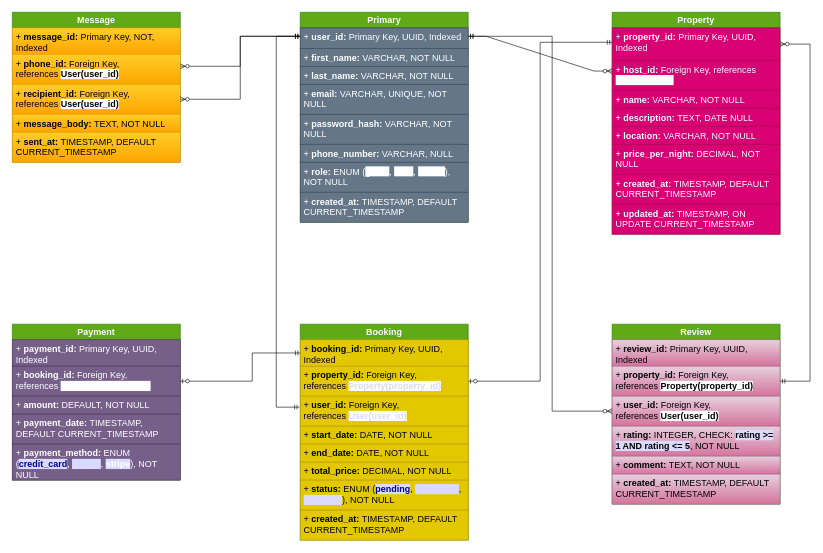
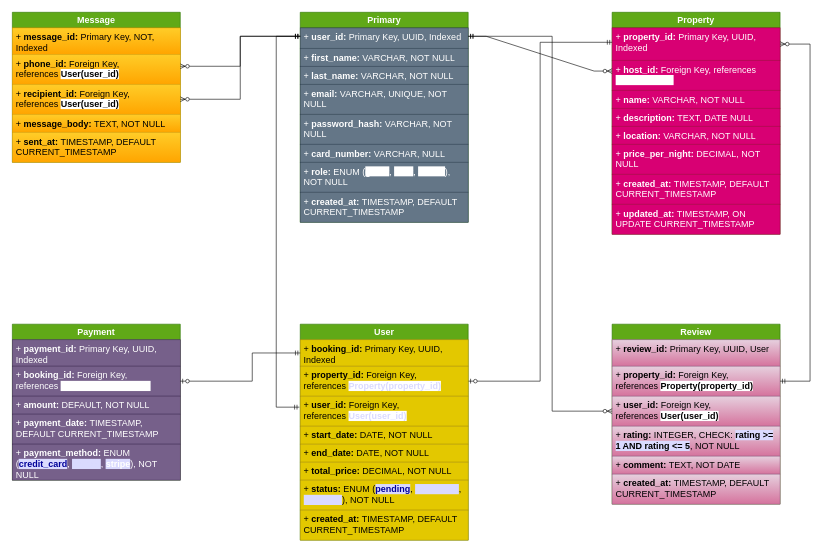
- <mxCell id="17" value="+ &lt;b&gt;phone_number:&lt;/b&gt; VARCHAR, NULL" style="text;strokeColor=#314354;fillColor=#647687;align=left;verticalAlign=top;spacingLeft=4;spacingRight=4;overflow=hidden;rotatable=0;points=[[0,0.5],[1,0.5]];portConstraint=eastwest;whiteSpace=wrap;html=1;fontColor=#ffffff;fontSize=15;" vertex="1" parent="11"><mxGeometry y="220" width="280" height="30" as="geometry" /></mxCell>
+ <mxCell id="17" value="+ &lt;b&gt;card_number:&lt;/b&gt; VARCHAR, NULL" style="text;strokeColor=#314354;fillColor=#647687;align=left;verticalAlign=top;spacingLeft=4;spacingRight=4;overflow=hidden;rotatable=0;points=[[0,0.5],[1,0.5]];portConstraint=eastwest;whiteSpace=wrap;html=1;fontColor=#ffffff;fontSize=15;" vertex="1" parent="11"><mxGeometry y="220" width="280" height="30" as="geometry" /></mxCell>
- <mxCell id="39" value="&lt;b&gt;Booking&lt;/b&gt;" style="swimlane;fontStyle=0;childLayout=stackLayout;horizontal=1;startSize=26;fillColor=#60a917;horizontalStack=0;resizeParent=1;resizeParentMax=0;resizeLast=0;collapsible=1;marginBottom=0;whiteSpace=wrap;html=1;fontColor=#ffffff;strokeColor=#2D7600;fontSize=15;" vertex="1" parent="1"><mxGeometry x="500" y="540" width="280" height="360" as="geometry" /></mxCell>
+ <mxCell id="39" value="&lt;b&gt;User&lt;/b&gt;" style="swimlane;fontStyle=0;childLayout=stackLayout;horizontal=1;startSize=26;fillColor=#60a917;horizontalStack=0;resizeParent=1;resizeParentMax=0;resizeLast=0;collapsible=1;marginBottom=0;whiteSpace=wrap;html=1;fontColor=#ffffff;strokeColor=#2D7600;fontSize=15;" vertex="1" parent="1"><mxGeometry x="500" y="540" width="280" height="360" as="geometry" /></mxCell>
- <mxCell id="21" value="+&amp;nbsp;&lt;b&gt;review_id:&lt;/b&gt;&amp;nbsp;Primary Key, UUID, Indexed" style="text;align=left;verticalAlign=top;spacingLeft=4;spacingRight=4;overflow=hidden;rotatable=0;points=[[0,0.5],[1,0.5]];portConstraint=eastwest;whiteSpace=wrap;html=1;fillColor=#e6d0de;gradientColor=#d5739d;strokeColor=#996185;fontSize=15;" vertex="1" parent="20"><mxGeometry y="26" width="280" height="44" as="geometry" /></mxCell>
+ <mxCell id="21" value="+&amp;nbsp;&lt;b&gt;review_id:&lt;/b&gt;&amp;nbsp;Primary Key, UUID, User" style="text;align=left;verticalAlign=top;spacingLeft=4;spacingRight=4;overflow=hidden;rotatable=0;points=[[0,0.5],[1,0.5]];portConstraint=eastwest;whiteSpace=wrap;html=1;fillColor=#e6d0de;gradientColor=#d5739d;strokeColor=#996185;fontSize=15;" vertex="1" parent="20"><mxGeometry y="26" width="280" height="44" as="geometry" /></mxCell>
- <mxCell id="25" value="+&amp;nbsp;&lt;b&gt;comment:&lt;/b&gt;&amp;nbsp;TEXT, NOT NULL" style="text;align=left;verticalAlign=top;spacingLeft=4;spacingRight=4;overflow=hidden;rotatable=0;points=[[0,0.5],[1,0.5]];portConstraint=eastwest;whiteSpace=wrap;html=1;fillColor=#e6d0de;gradientColor=#d5739d;strokeColor=#996185;fontSize=15;" vertex="1" parent="20"><mxGeometry y="220" width="280" height="30" as="geometry" /></mxCell>
+ <mxCell id="25" value="+&amp;nbsp;&lt;b&gt;comment:&lt;/b&gt;&amp;nbsp;TEXT, NOT DATE" style="text;align=left;verticalAlign=top;spacingLeft=4;spacingRight=4;overflow=hidden;rotatable=0;points=[[0,0.5],[1,0.5]];portConstraint=eastwest;whiteSpace=wrap;html=1;fillColor=#e6d0de;gradientColor=#d5739d;strokeColor=#996185;fontSize=15;" vertex="1" parent="20"><mxGeometry y="220" width="280" height="30" as="geometry" /></mxCell>
